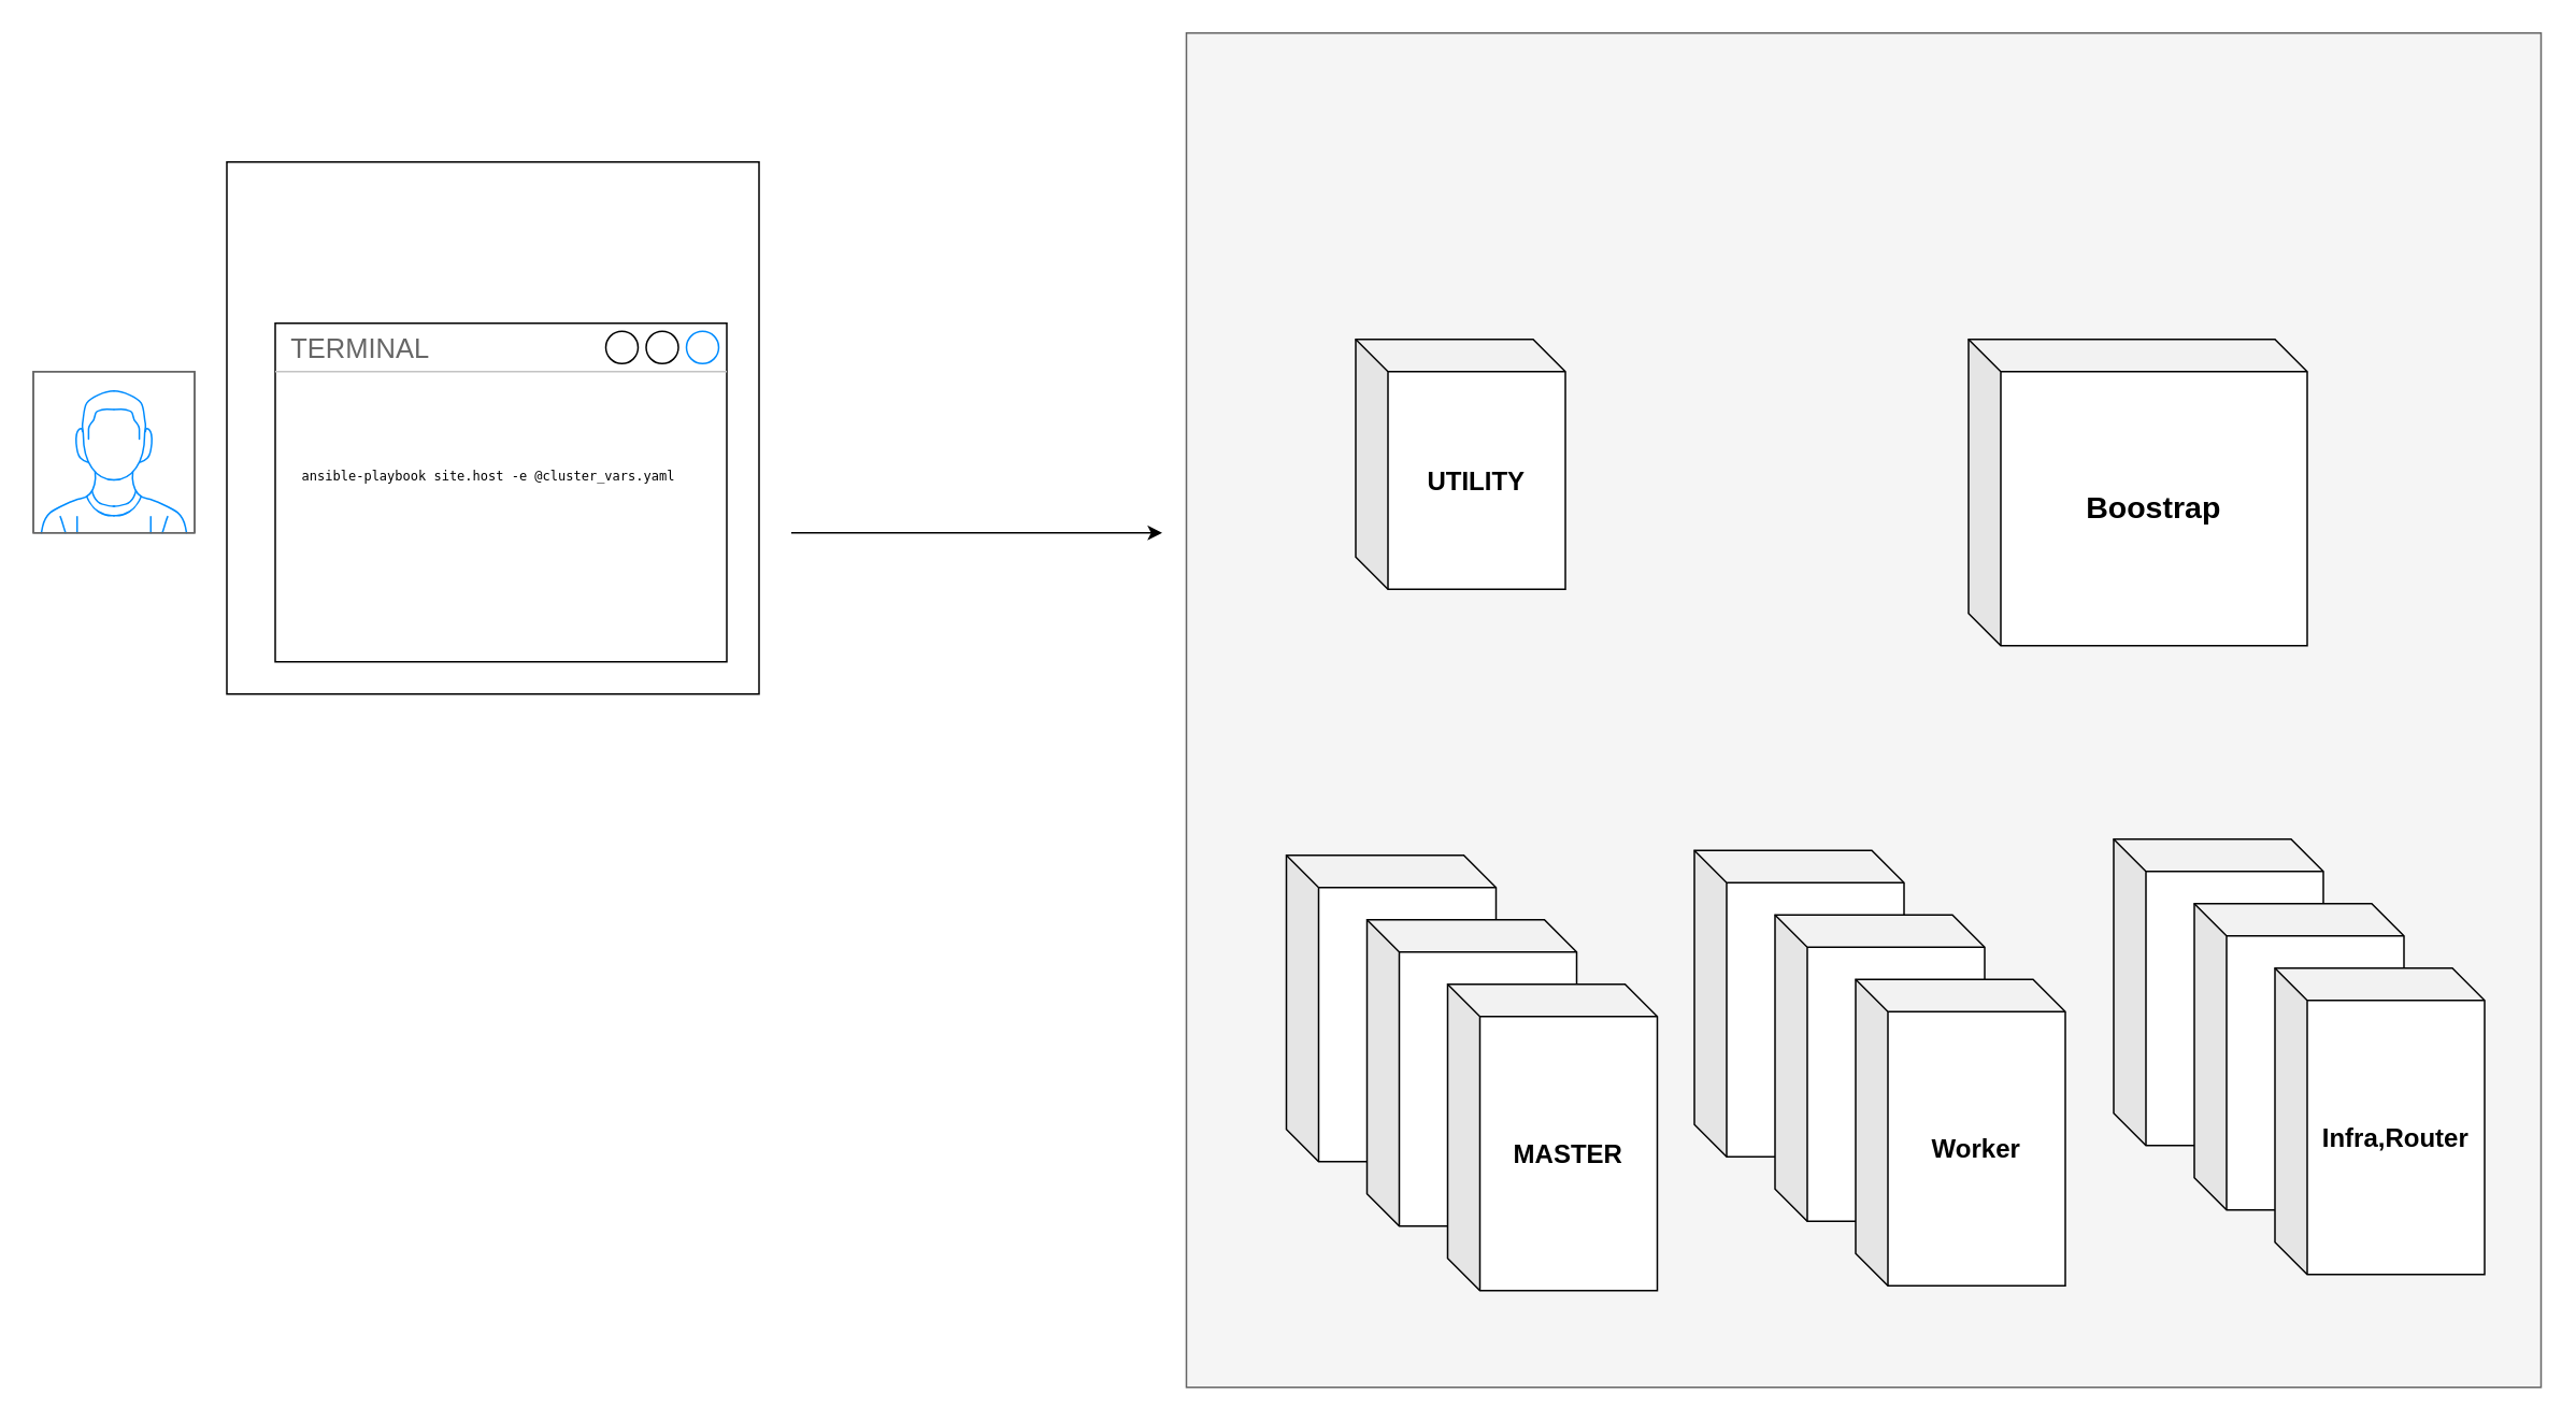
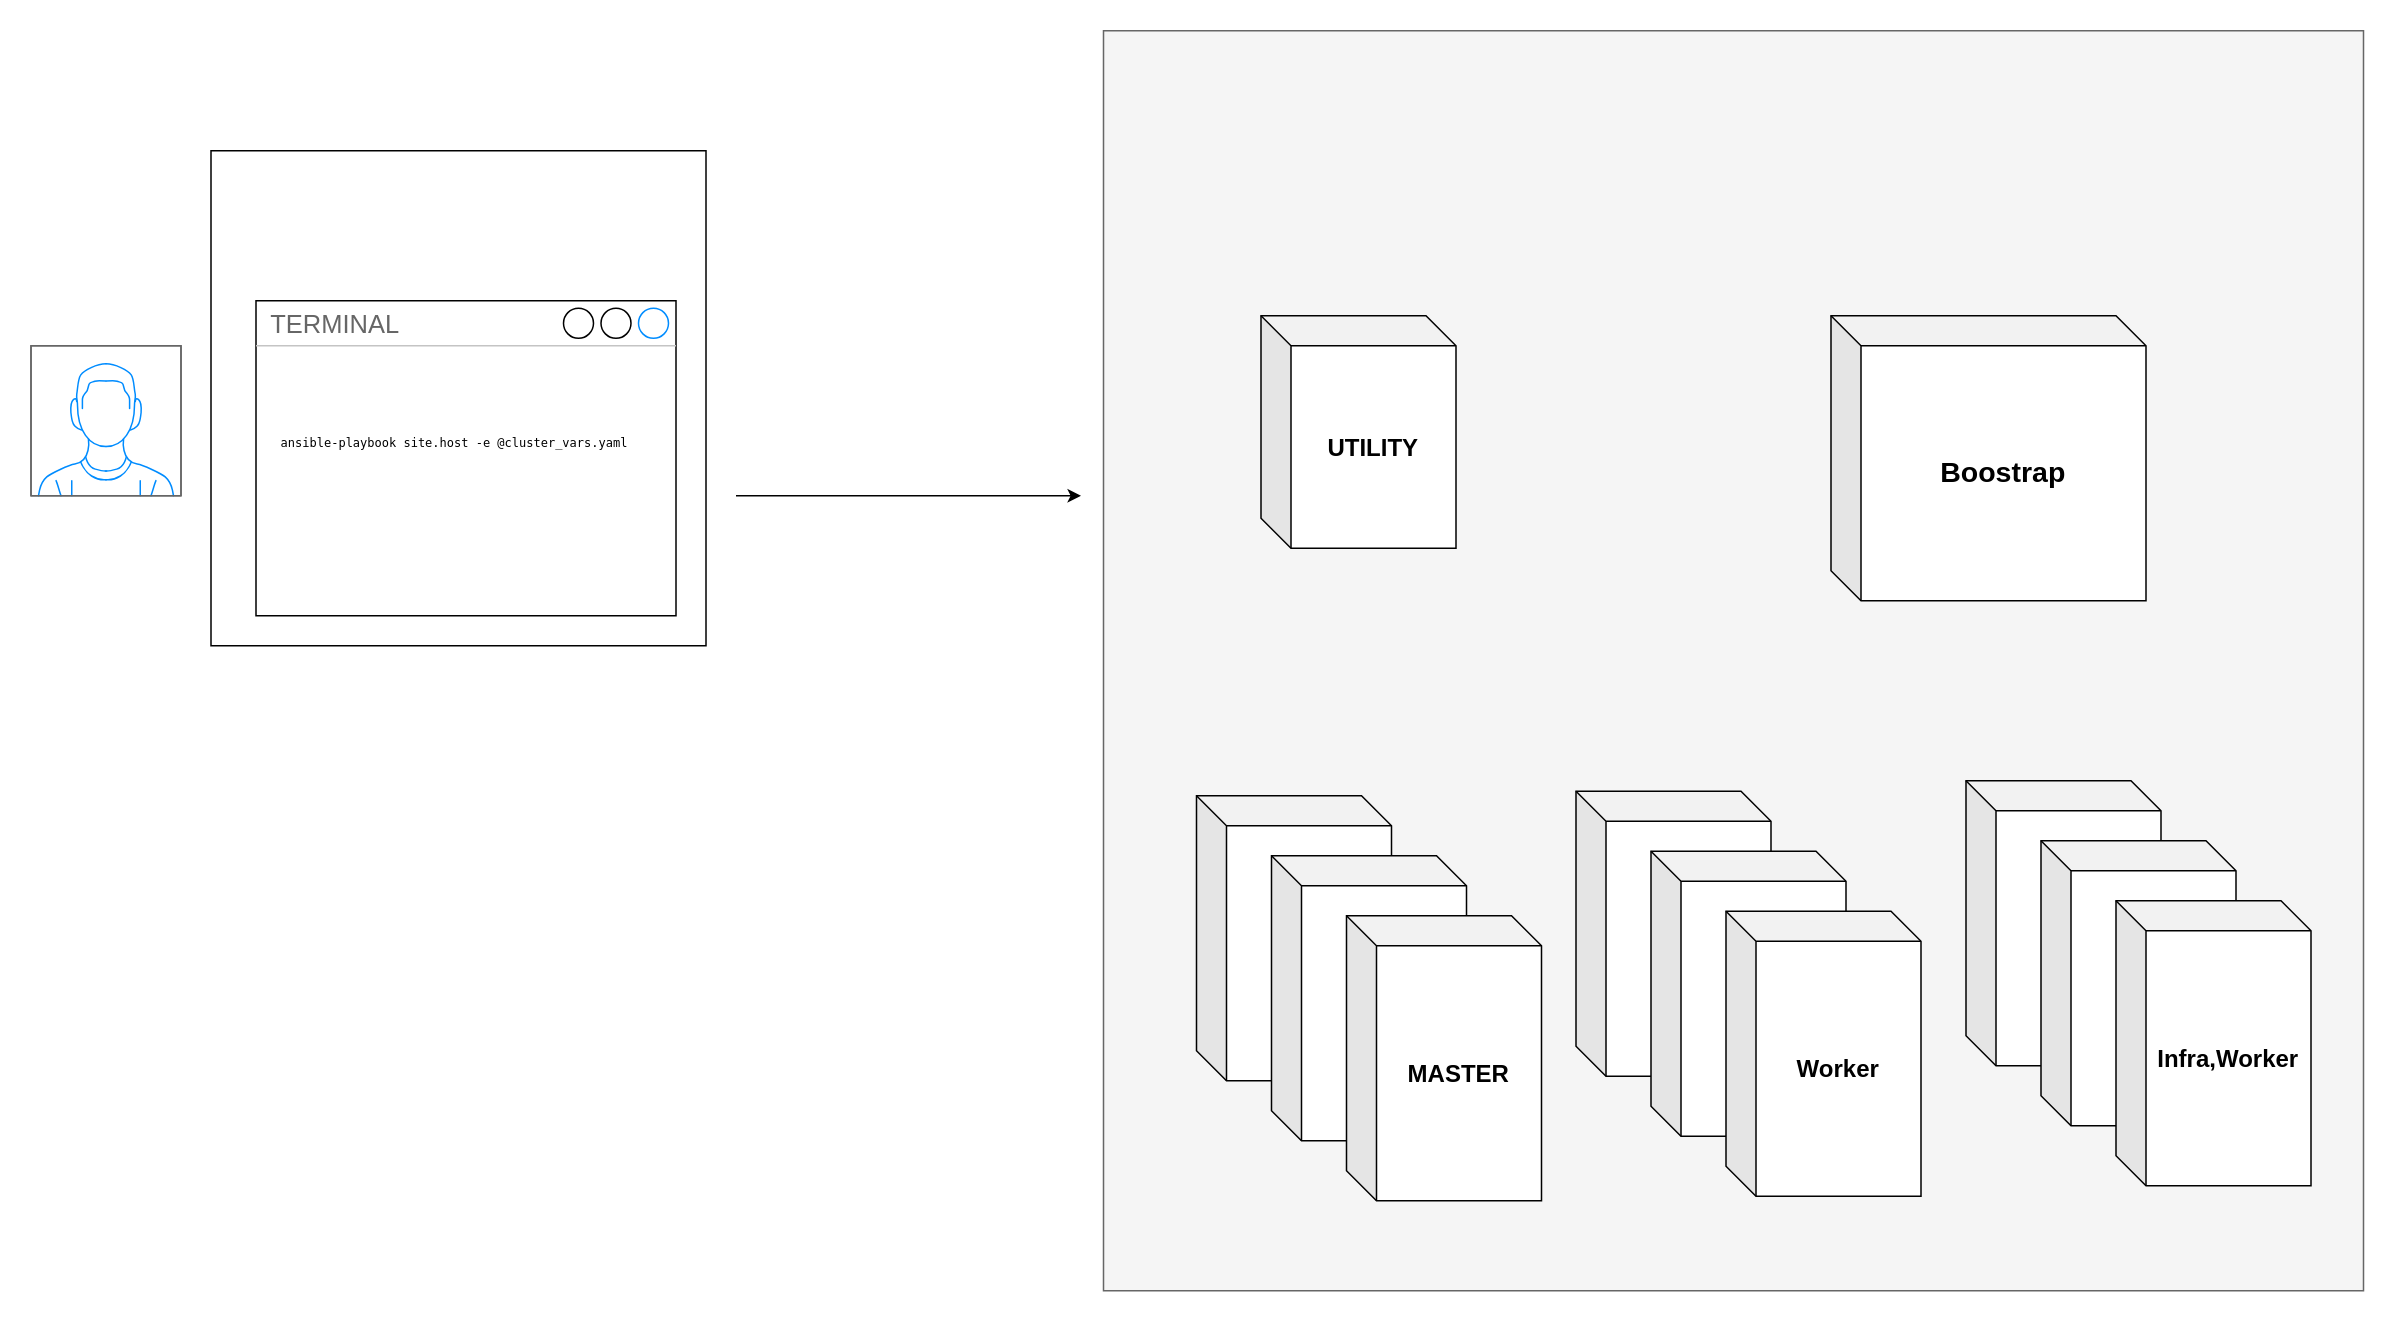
- <mxCell id="16" value="&lt;font style=&quot;font-size: 16px&quot;&gt;&lt;b&gt;Infra,Router&lt;/b&gt;&lt;/font&gt;" style="shape=cube;whiteSpace=wrap;html=1;boundedLbl=1;backgroundOutline=1;darkOpacity=0.05;darkOpacity2=0.1;" vertex="1" parent="13"><mxGeometry x="100" y="80" width="130" height="190" as="geometry" /></mxCell>
+ <mxCell id="16" value="&lt;font style=&quot;font-size: 16px&quot;&gt;&lt;b&gt;Infra,Worker&lt;/b&gt;&lt;/font&gt;" style="shape=cube;whiteSpace=wrap;html=1;boundedLbl=1;backgroundOutline=1;darkOpacity=0.05;darkOpacity2=0.1;" vertex="1" parent="13"><mxGeometry x="100" y="80" width="130" height="190" as="geometry" /></mxCell>
